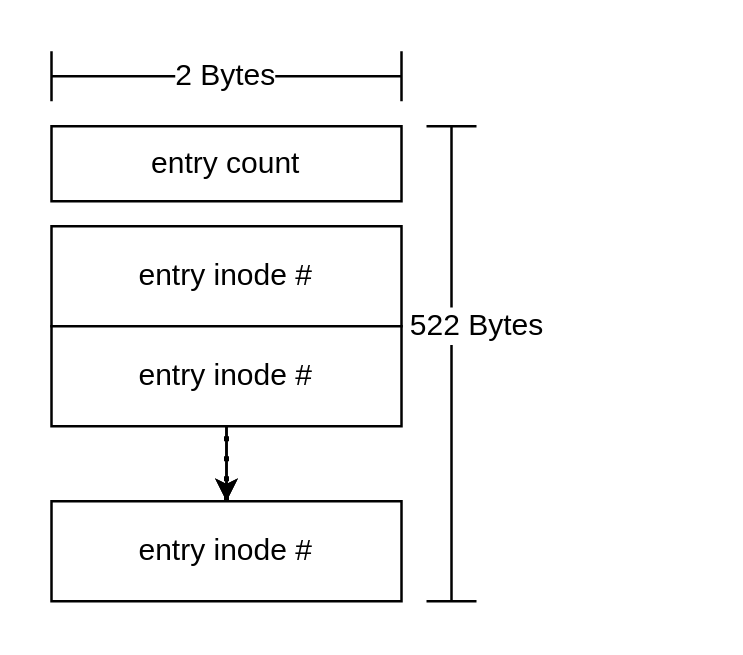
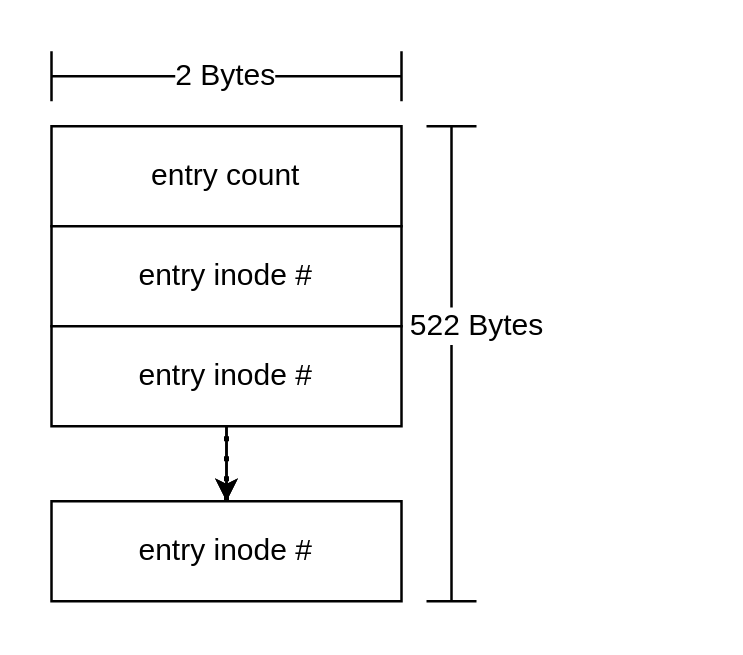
- <mxCell id="2" value="entry count" style="rounded=0;whiteSpace=wrap;html=1;" parent="1" vertex="1"><mxGeometry x="20" y="50" width="140" height="30" as="geometry" /></mxCell>
+ <mxCell id="2" value="entry count" style="rounded=0;whiteSpace=wrap;html=1;" parent="1" vertex="1"><mxGeometry x="20" y="50" width="140" height="40" as="geometry" /></mxCell>
